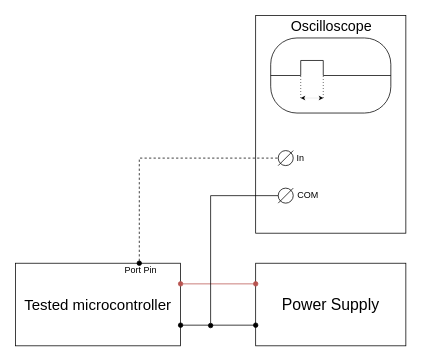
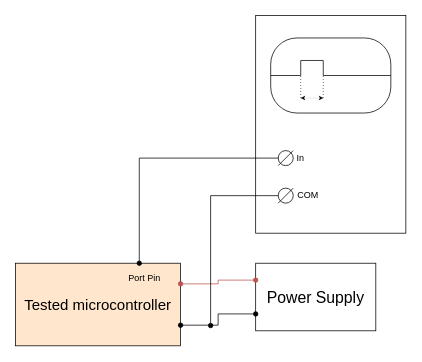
- <mxCell id="10" value="&lt;div&gt;&lt;font style=&quot;font-size: 19px;&quot;&gt;Oscilloscope&lt;/font&gt;&lt;/div&gt;" style="text;html=1;align=center;verticalAlign=middle;whiteSpace=wrap;rounded=0;" vertex="1" parent="1"><mxGeometry x="380" y="20" width="122" height="30" as="geometry" /></mxCell>
- <mxCell id="15" value="" style="endArrow=none;html=1;rounded=0;entryX=0;entryY=0.5;entryDx=0;entryDy=0;exitX=0.75;exitY=0;exitDx=0;exitDy=0;startArrow=oval;startFill=1;dashed=1;" edge="1" parent="1" source="12" target="9"><mxGeometry width="50" height="50" relative="1" as="geometry"><mxPoint x="200" y="210" as="sourcePoint" /><mxPoint x="250" y="220" as="targetPoint" /><Array as="points"><mxPoint x="185" y="210" /></Array></mxGeometry></mxCell>
+ <mxCell id="15" value="" style="endArrow=none;html=1;rounded=0;entryX=0;entryY=0.5;entryDx=0;entryDy=0;exitX=0.75;exitY=0;exitDx=0;exitDy=0;startArrow=oval;startFill=1;" edge="1" parent="1" source="12" target="9"><mxGeometry width="50" height="50" relative="1" as="geometry"><mxPoint x="200" y="210" as="sourcePoint" /><mxPoint x="250" y="220" as="targetPoint" /><Array as="points"><mxPoint x="185" y="210" /></Array></mxGeometry></mxCell>
- <mxCell id="16" value="Port Pin" style="text;html=1;align=center;verticalAlign=middle;whiteSpace=wrap;rounded=0;" vertex="1" parent="1"><mxGeometry x="157" y="350" width="60" height="20" as="geometry" /></mxCell>
+ <mxCell id="16" value="Port Pin" style="text;html=1;align=center;verticalAlign=middle;whiteSpace=wrap;rounded=0;" vertex="1" parent="1"><mxGeometry x="162" y="360" width="60" height="20" as="geometry" /></mxCell>
- <mxCell id="12" value="Tested microcontroller" style="rounded=0;whiteSpace=wrap;html=1;fontSize=20;" vertex="1" parent="1"><mxGeometry x="20" y="350" width="220" height="110" as="geometry" /></mxCell>
+ <mxCell id="12" value="Tested microcontroller" style="rounded=0;whiteSpace=wrap;html=1;fontSize=20;fillColor=#ffe6cc;" vertex="1" parent="1"><mxGeometry x="20" y="350" width="220" height="110" as="geometry" /></mxCell>
- <mxCell id="11" value="Power Supply" style="rounded=0;whiteSpace=wrap;html=1;fontSize=21;" vertex="1" parent="1"><mxGeometry x="340" y="350" width="200" height="110" as="geometry" /></mxCell>
+ <mxCell id="11" value="Power Supply" style="rounded=0;whiteSpace=wrap;html=1;fontSize=21;" vertex="1" parent="1"><mxGeometry x="340" y="350" width="160" height="90" as="geometry" /></mxCell>
